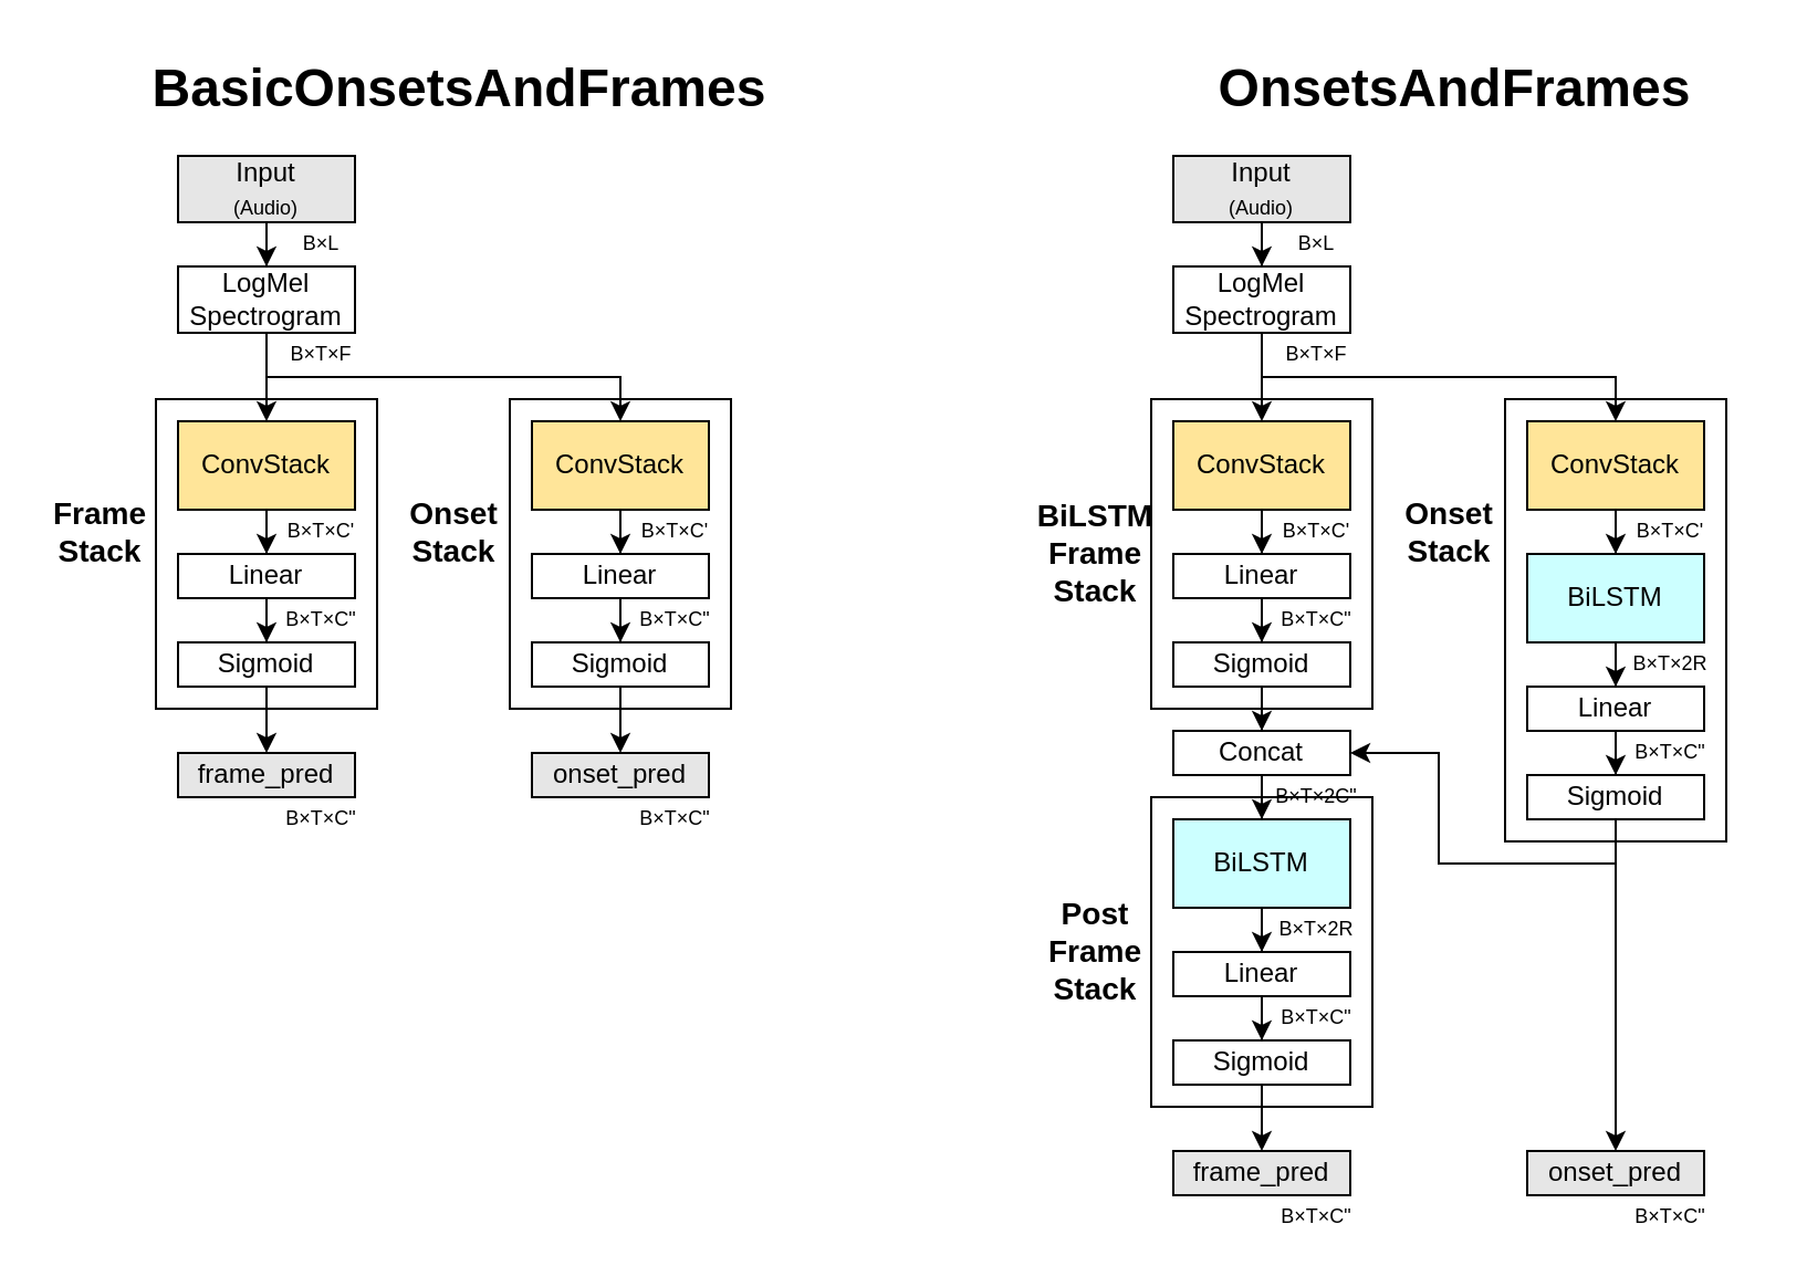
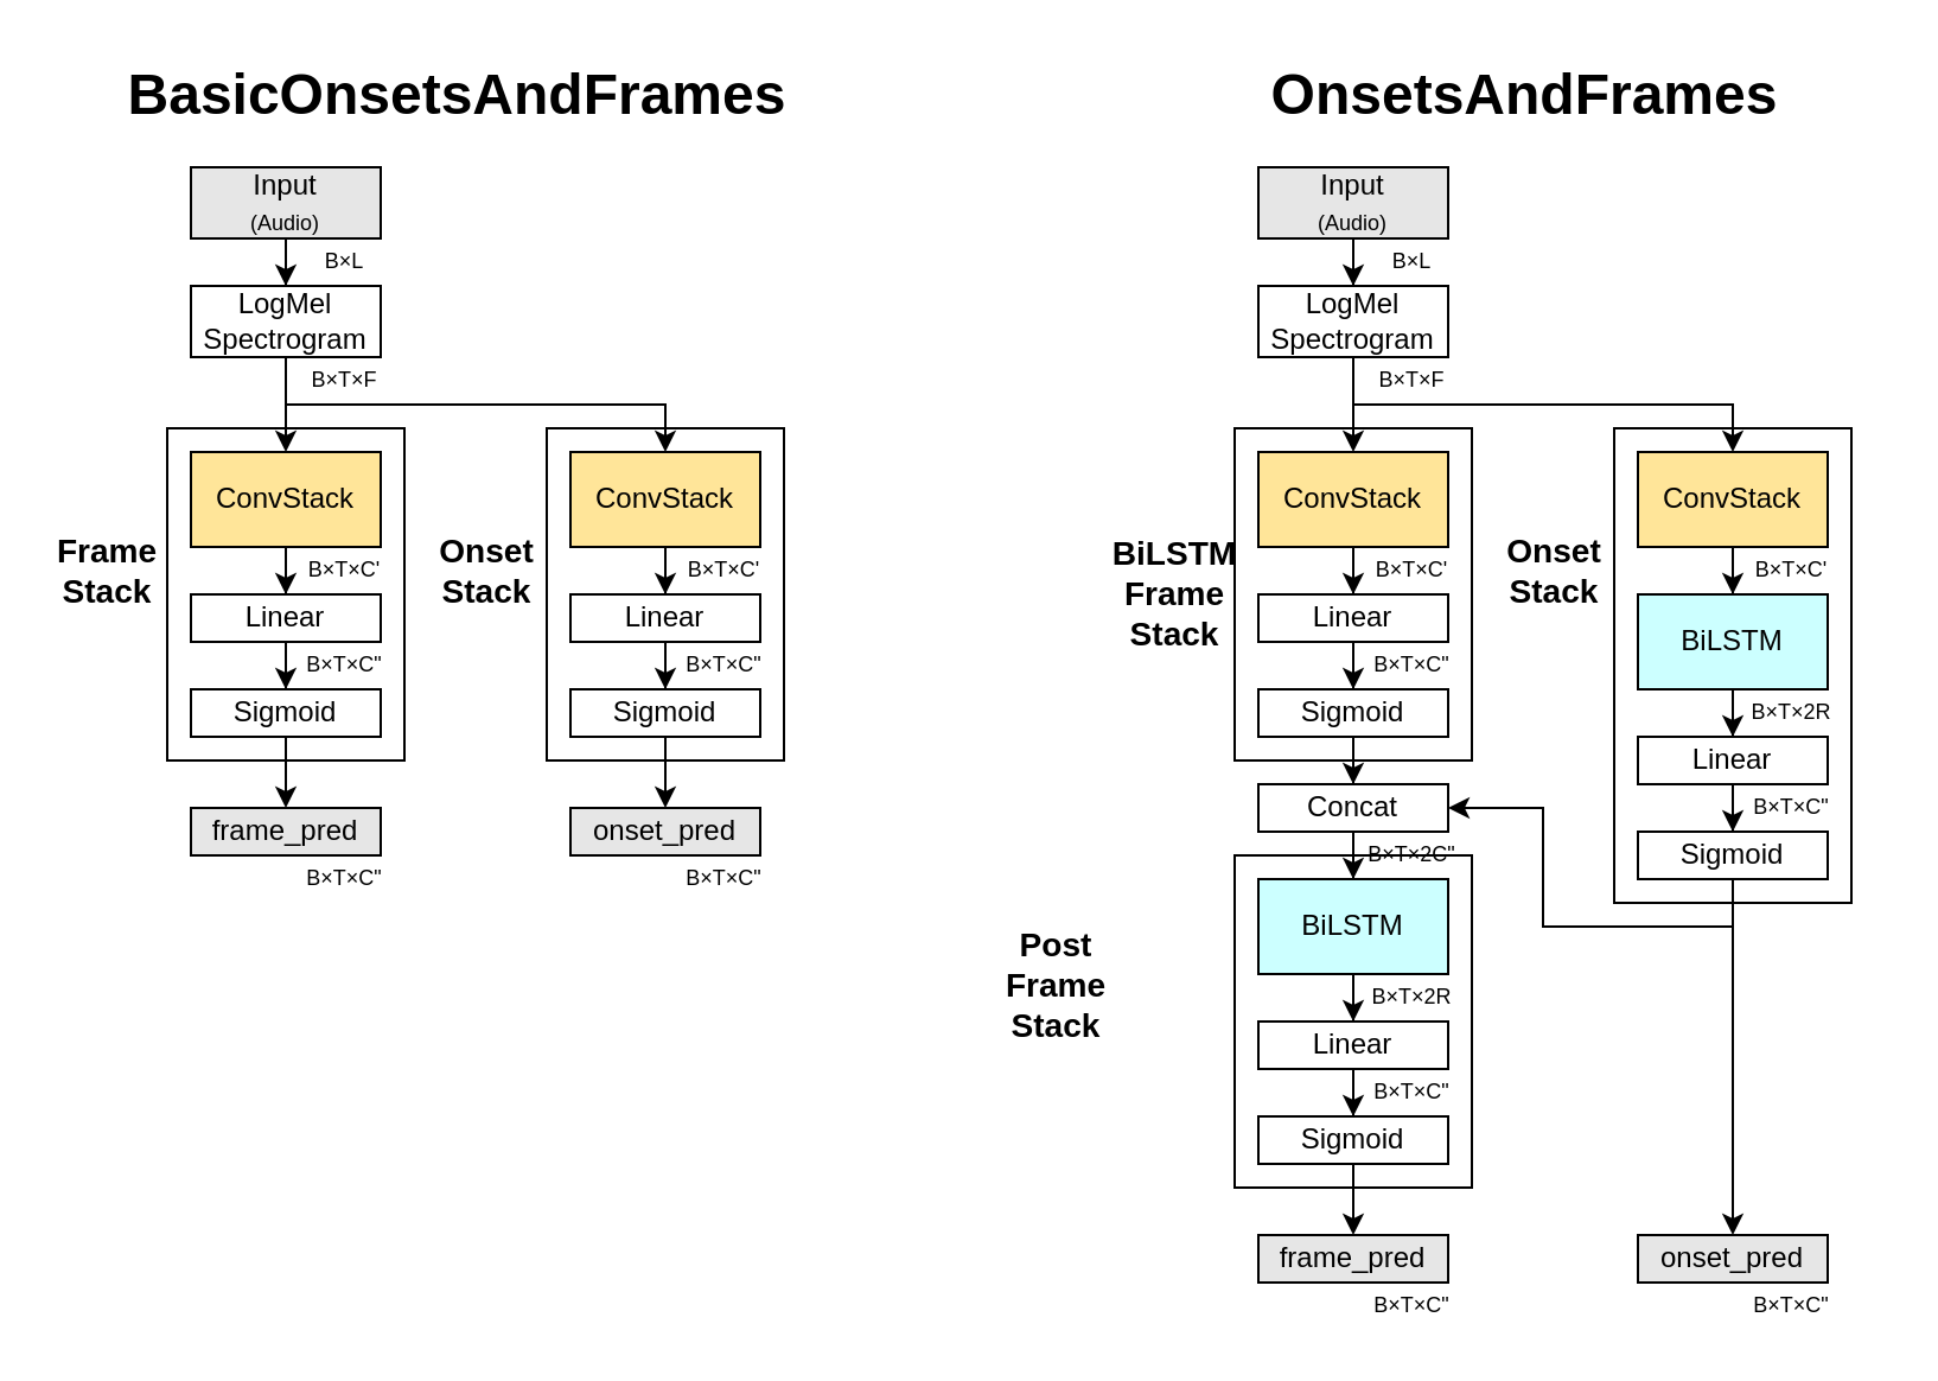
- <mxCell id="51" value="&lt;h1&gt;BasicOnsetsAndFrames&lt;/h1&gt;" style="text;html=1;align=center;verticalAlign=middle;whiteSpace=wrap;rounded=0;fontStyle=1;fontColor=#000000;" vertex="1" parent="1"><mxGeometry x="55" y="20" width="305" height="40" as="geometry" /></mxCell>
+ <mxCell id="51" value="&lt;h1&gt;BasicOnsetsAndFrames&lt;/h1&gt;" style="text;html=1;align=center;verticalAlign=middle;whiteSpace=wrap;rounded=0;fontStyle=1;fontColor=#000000;" vertex="1" parent="1"><mxGeometry x="40" y="20" width="305" height="40" as="geometry" /></mxCell>
- <mxCell id="3" value="&lt;h1&gt;OnsetsAndFrames&lt;/h1&gt;" style="text;html=1;align=center;verticalAlign=middle;whiteSpace=wrap;rounded=0;fontStyle=1;fontColor=#000000;" vertex="1" parent="1"><mxGeometry x="505" y="20" width="305" height="40" as="geometry" /></mxCell>
+ <mxCell id="3" value="&lt;h1&gt;OnsetsAndFrames&lt;/h1&gt;" style="text;html=1;align=center;verticalAlign=middle;whiteSpace=wrap;rounded=0;fontStyle=1;fontColor=#000000;" vertex="1" parent="1"><mxGeometry x="490" y="20" width="305" height="40" as="geometry" /></mxCell>
- <mxCell id="36" value="&lt;h3&gt;Post Frame Stack&lt;/h3&gt;" style="text;html=1;align=center;verticalAlign=middle;whiteSpace=wrap;rounded=0;fontStyle=1;fontColor=#000000;" vertex="1" parent="1"><mxGeometry x="470" y="410" width="50" height="40" as="geometry" /></mxCell>
+ <mxCell id="36" value="&lt;h3&gt;Post Frame Stack&lt;/h3&gt;" style="text;html=1;align=center;verticalAlign=middle;whiteSpace=wrap;rounded=0;fontStyle=1;fontColor=#000000;" vertex="1" parent="1"><mxGeometry x="420" y="395" width="50" height="40" as="geometry" /></mxCell>
